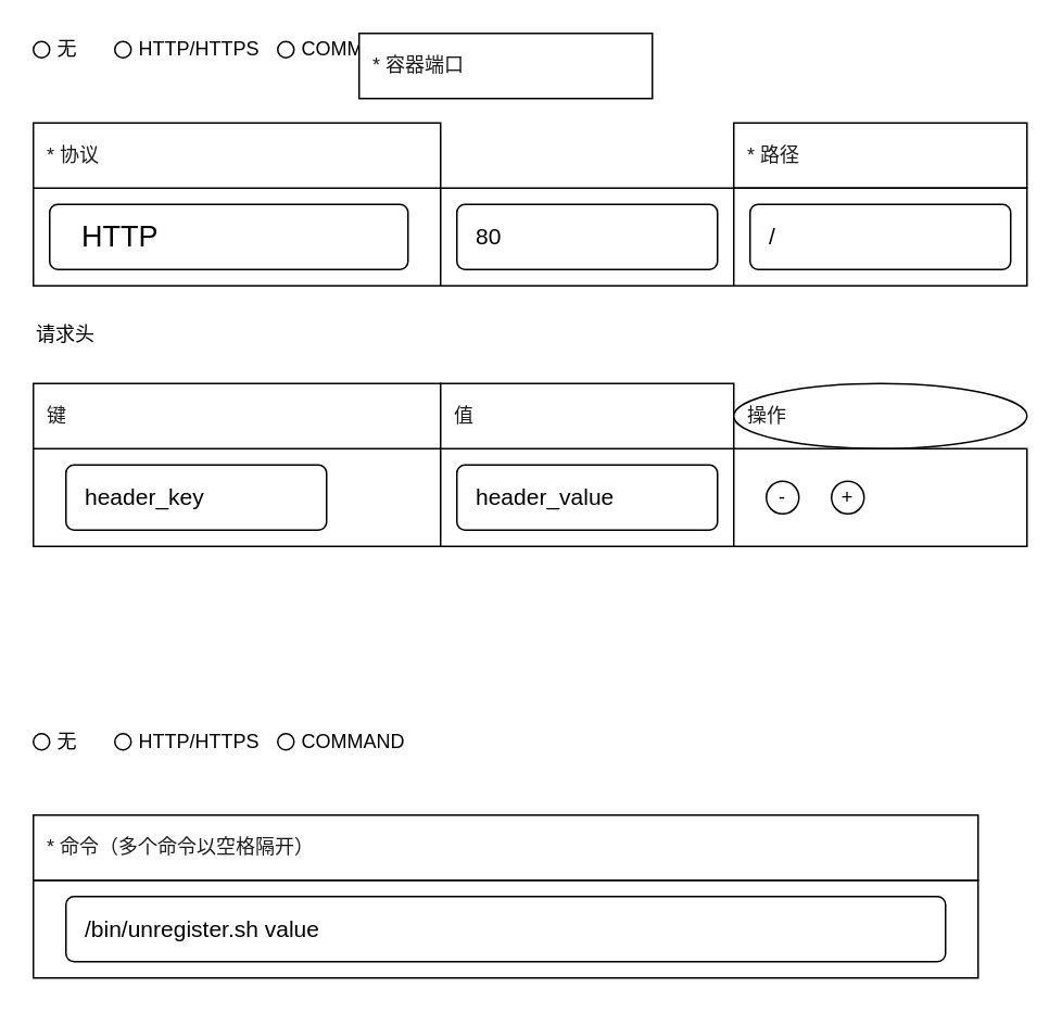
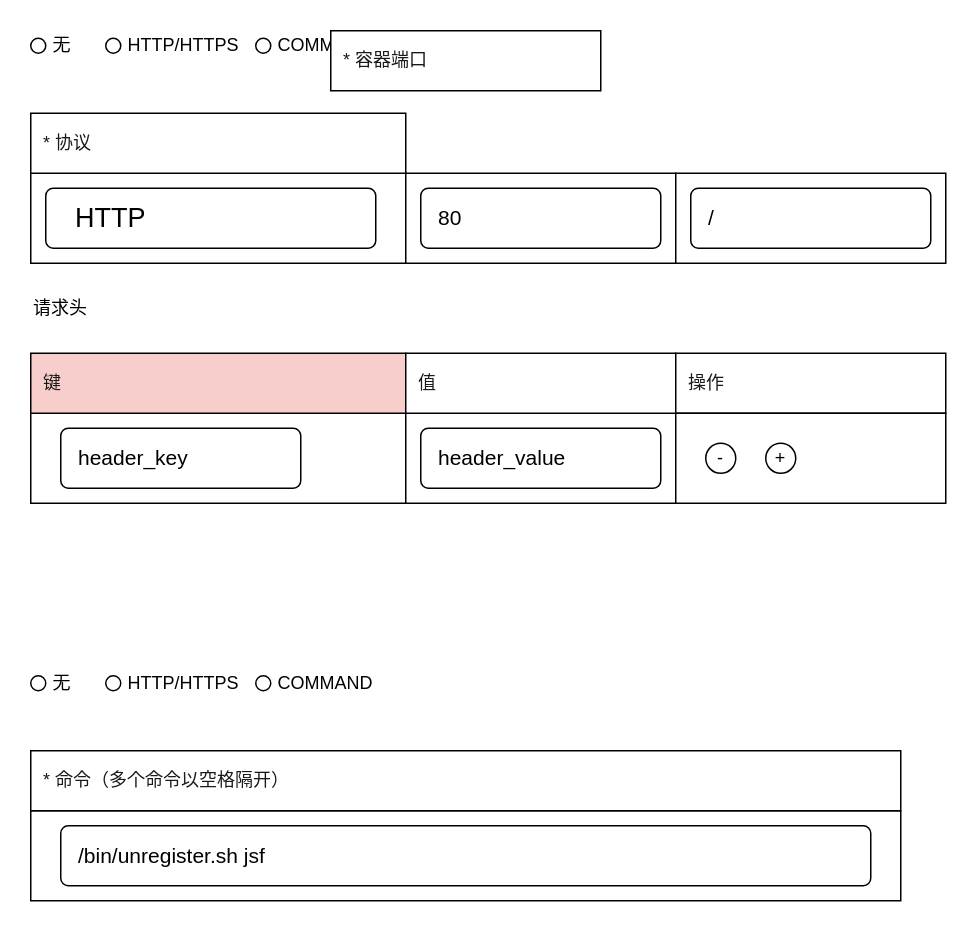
- <mxCell id="12" value="&lt;font color=&quot;#1a1a1a&quot;&gt;&amp;nbsp; * 路径&lt;/font&gt;" style="whiteSpace=wrap;html=1;align=left;" vertex="1" parent="1"><mxGeometry x="450" y="75" width="180" height="40" as="geometry" /></mxCell>
- <mxCell id="16" value="&lt;font color=&quot;#1a1a1a&quot;&gt;&amp;nbsp; 键&lt;/font&gt;" style="whiteSpace=wrap;html=1;align=left;" vertex="1" parent="1"><mxGeometry x="20" y="235" width="250" height="40" as="geometry" /></mxCell>
+ <mxCell id="16" value="&lt;font color=&quot;#1a1a1a&quot;&gt;&amp;nbsp; 键&lt;/font&gt;" style="whiteSpace=wrap;html=1;align=left;fillColor=#f8cecc;" vertex="1" parent="1"><mxGeometry x="20" y="235" width="250" height="40" as="geometry" /></mxCell>
- <mxCell id="20" value="&lt;font color=&quot;#1a1a1a&quot;&gt;&amp;nbsp; 操作&lt;/font&gt;" style="ellipse;whiteSpace=wrap;html=1;align=left;" vertex="1" parent="1"><mxGeometry x="450" y="235" width="180" height="40" as="geometry" /></mxCell>
+ <mxCell id="20" value="&lt;font color=&quot;#1a1a1a&quot;&gt;&amp;nbsp; 操作&lt;/font&gt;" style="whiteSpace=wrap;html=1;align=left;" vertex="1" parent="1"><mxGeometry x="450" y="235" width="180" height="40" as="geometry" /></mxCell>
- <mxCell id="31" value="/bin/unregister.sh value" style="html=1;shadow=0;dashed=0;shape=mxgraph.bootstrap.rrect;rSize=5;strokeWidth=1;whiteSpace=wrap;align=left;verticalAlign=middle;spacingLeft=10;fontSize=14;" vertex="1" parent="1"><mxGeometry x="40" y="550" width="540" height="40" as="geometry" /></mxCell>
+ <mxCell id="31" value="/bin/unregister.sh jsf" style="html=1;shadow=0;dashed=0;shape=mxgraph.bootstrap.rrect;rSize=5;strokeWidth=1;whiteSpace=wrap;align=left;verticalAlign=middle;spacingLeft=10;fontSize=14;" vertex="1" parent="1"><mxGeometry x="40" y="550" width="540" height="40" as="geometry" /></mxCell>
